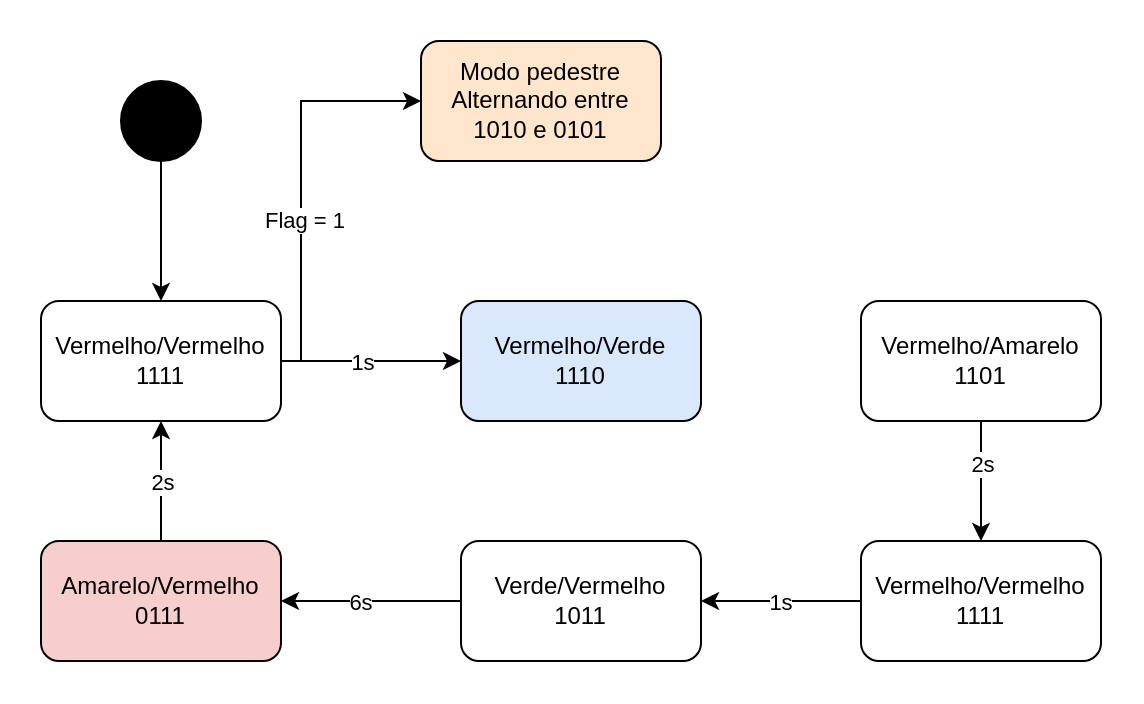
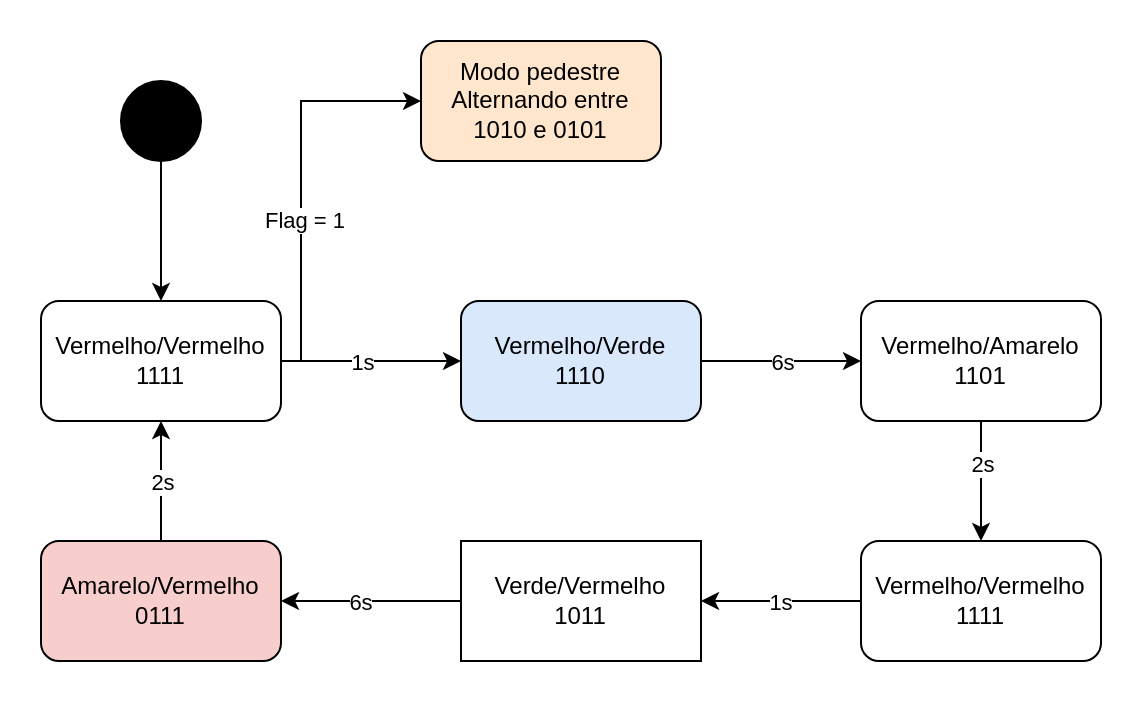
+ <mxCell id="9" value="" style="edgeStyle=orthogonalEdgeStyle;rounded=0;orthogonalLoop=1;jettySize=auto;html=1;" edge="1" parent="1" source="11" target="14"><mxGeometry relative="1" as="geometry" /></mxCell>
+ <mxCell id="10" value="6s" style="edgeLabel;html=1;align=center;verticalAlign=middle;resizable=0;points=[];" vertex="1" connectable="0" parent="9"><mxGeometry x="-0.18" y="-1" relative="1" as="geometry"><mxPoint x="7.43" y="-1" as="offset" /></mxGeometry></mxCell>
- <mxCell id="20" value="Verde/Vermelho&lt;br&gt;1011" style="rounded=1;whiteSpace=wrap;html=1;fillColor=#FFFFFF;" vertex="1" parent="1"><mxGeometry x="230" y="270" width="120" height="60" as="geometry" /></mxCell>
+ <mxCell id="20" value="Verde/Vermelho&lt;br&gt;1011" style="whiteSpace=wrap;html=1;fillColor=#FFFFFF;rounded=0;" vertex="1" parent="1"><mxGeometry x="230" y="270" width="120" height="60" as="geometry" /></mxCell>
